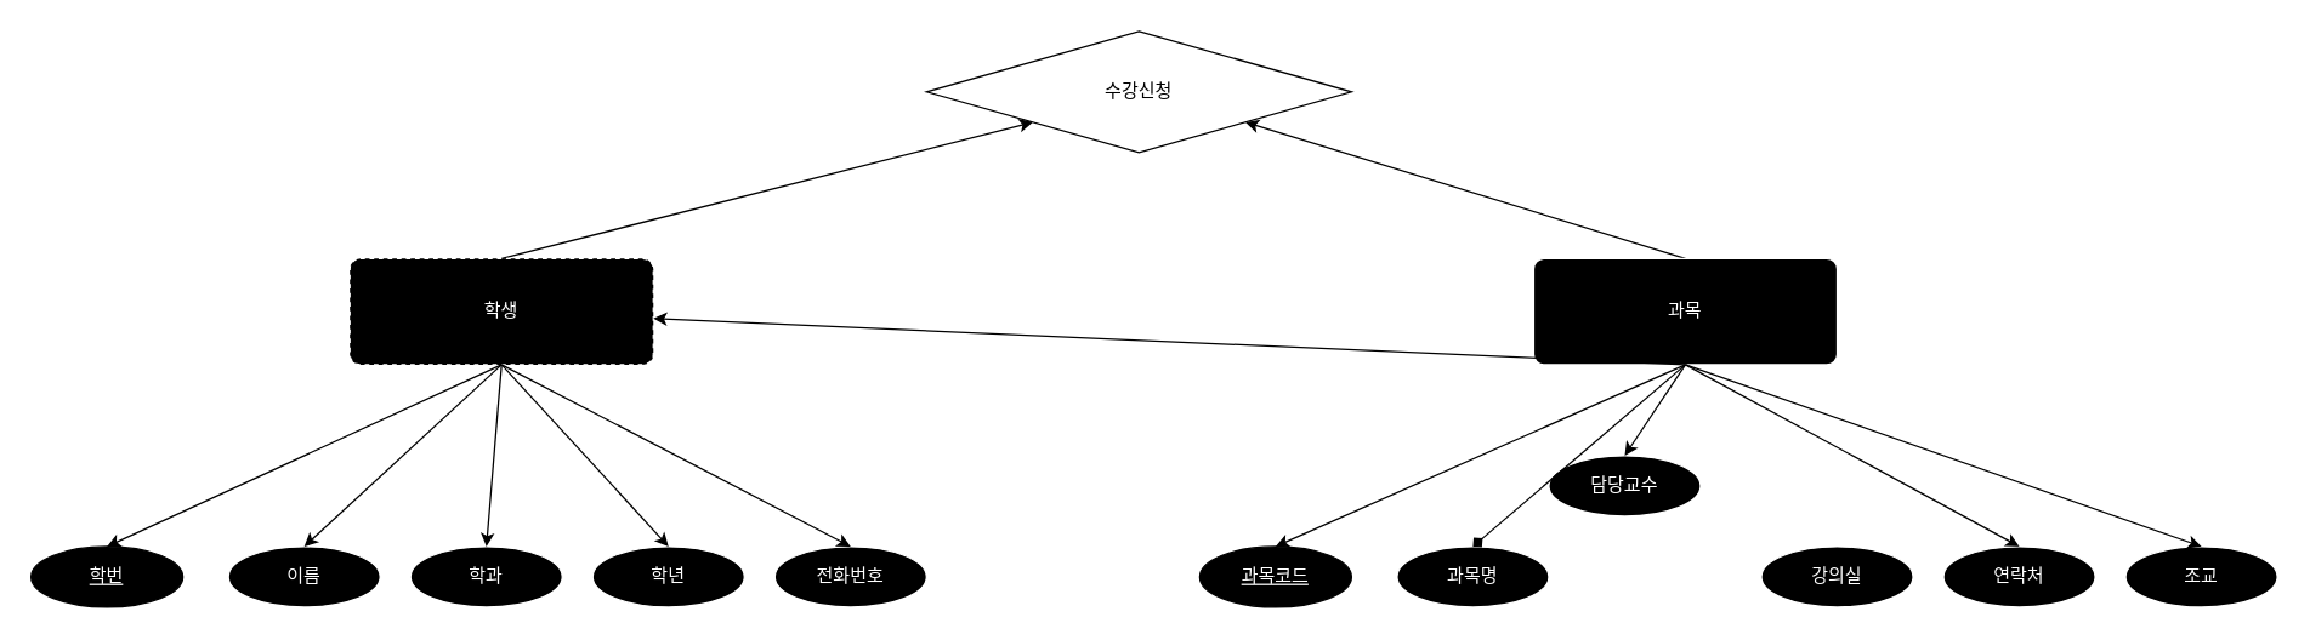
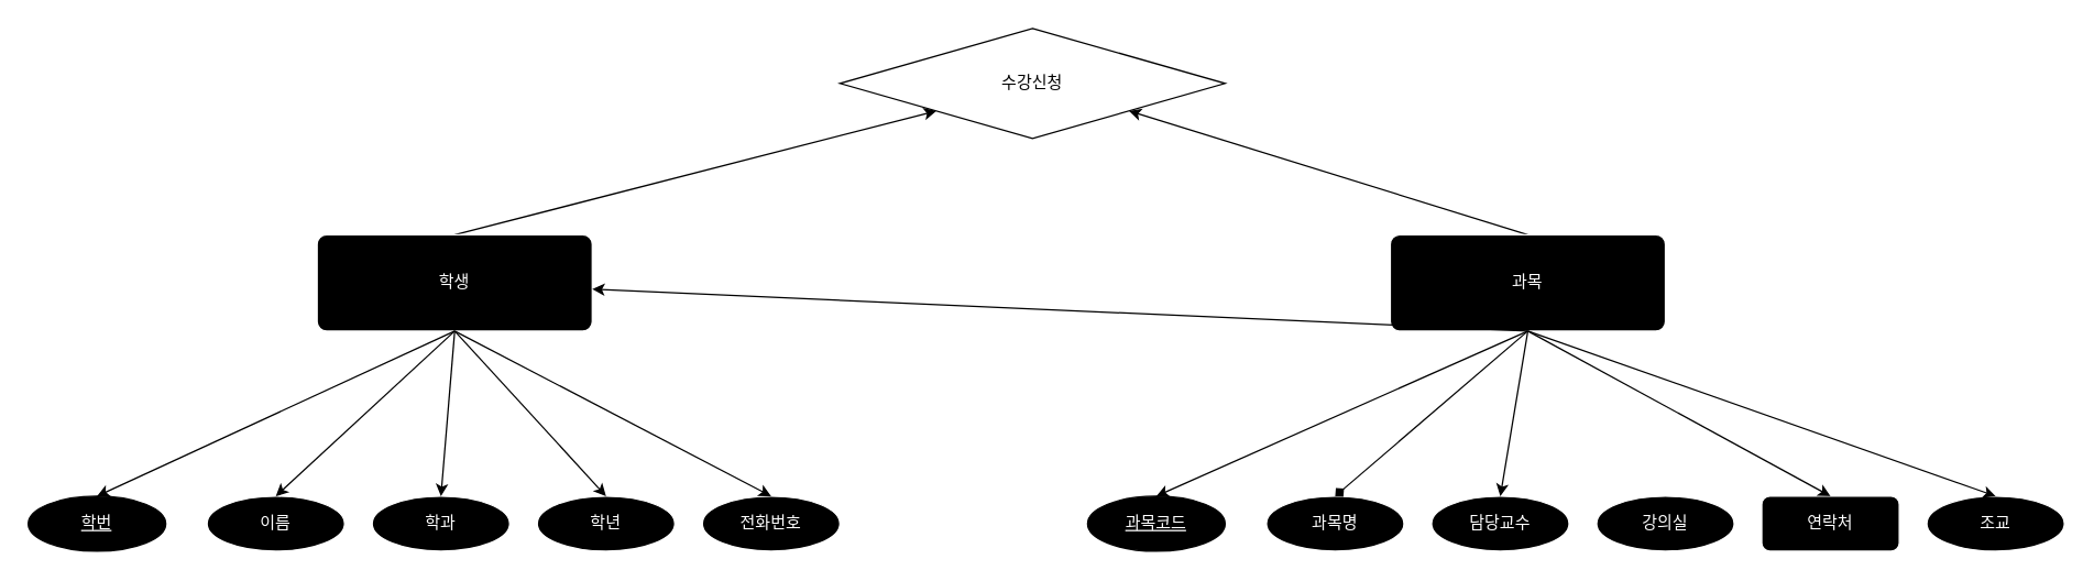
- <mxCell id="3" value="학생" style="rounded=1;arcSize=10;whiteSpace=wrap;html=1;align=center;fillColor=#000000;fontColor=#FFFFFF;strokeColor=#FFFFFF;strokeWidth=1;dashed=1;" parent="1" vertex="1"><mxGeometry x="230" y="170" width="200" height="70" as="geometry" /></mxCell>
+ <mxCell id="3" value="학생" style="rounded=1;arcSize=10;whiteSpace=wrap;html=1;align=center;fillColor=#000000;fontColor=#FFFFFF;strokeColor=#FFFFFF;strokeWidth=1;" parent="1" vertex="1"><mxGeometry x="230" y="170" width="200" height="70" as="geometry" /></mxCell>
- <mxCell id="18" value="담당교수" style="ellipse;whiteSpace=wrap;html=1;align=center;strokeColor=#FFFFFF;fillColor=#000000;fontColor=#FFFFFF;strokeWidth=1;" parent="1" vertex="1"><mxGeometry x="1020" y="300" width="100" height="40" as="geometry" /></mxCell>
+ <mxCell id="18" value="담당교수" style="ellipse;whiteSpace=wrap;html=1;align=center;strokeColor=#FFFFFF;fillColor=#000000;fontColor=#FFFFFF;strokeWidth=1;" parent="1" vertex="1"><mxGeometry x="1040" y="360" width="100" height="40" as="geometry" /></mxCell>
- <mxCell id="20" value="연락처" style="ellipse;whiteSpace=wrap;html=1;align=center;strokeColor=#FFFFFF;fillColor=#000000;fontColor=#FFFFFF;strokeWidth=1;" parent="1" vertex="1"><mxGeometry x="1280" y="360" width="100" height="40" as="geometry" /></mxCell>
+ <mxCell id="20" value="연락처" style="whiteSpace=wrap;html=1;align=center;strokeColor=#FFFFFF;fillColor=#000000;fontColor=#FFFFFF;strokeWidth=1;rounded=1;" parent="1" vertex="1"><mxGeometry x="1280" y="360" width="100" height="40" as="geometry" /></mxCell>
